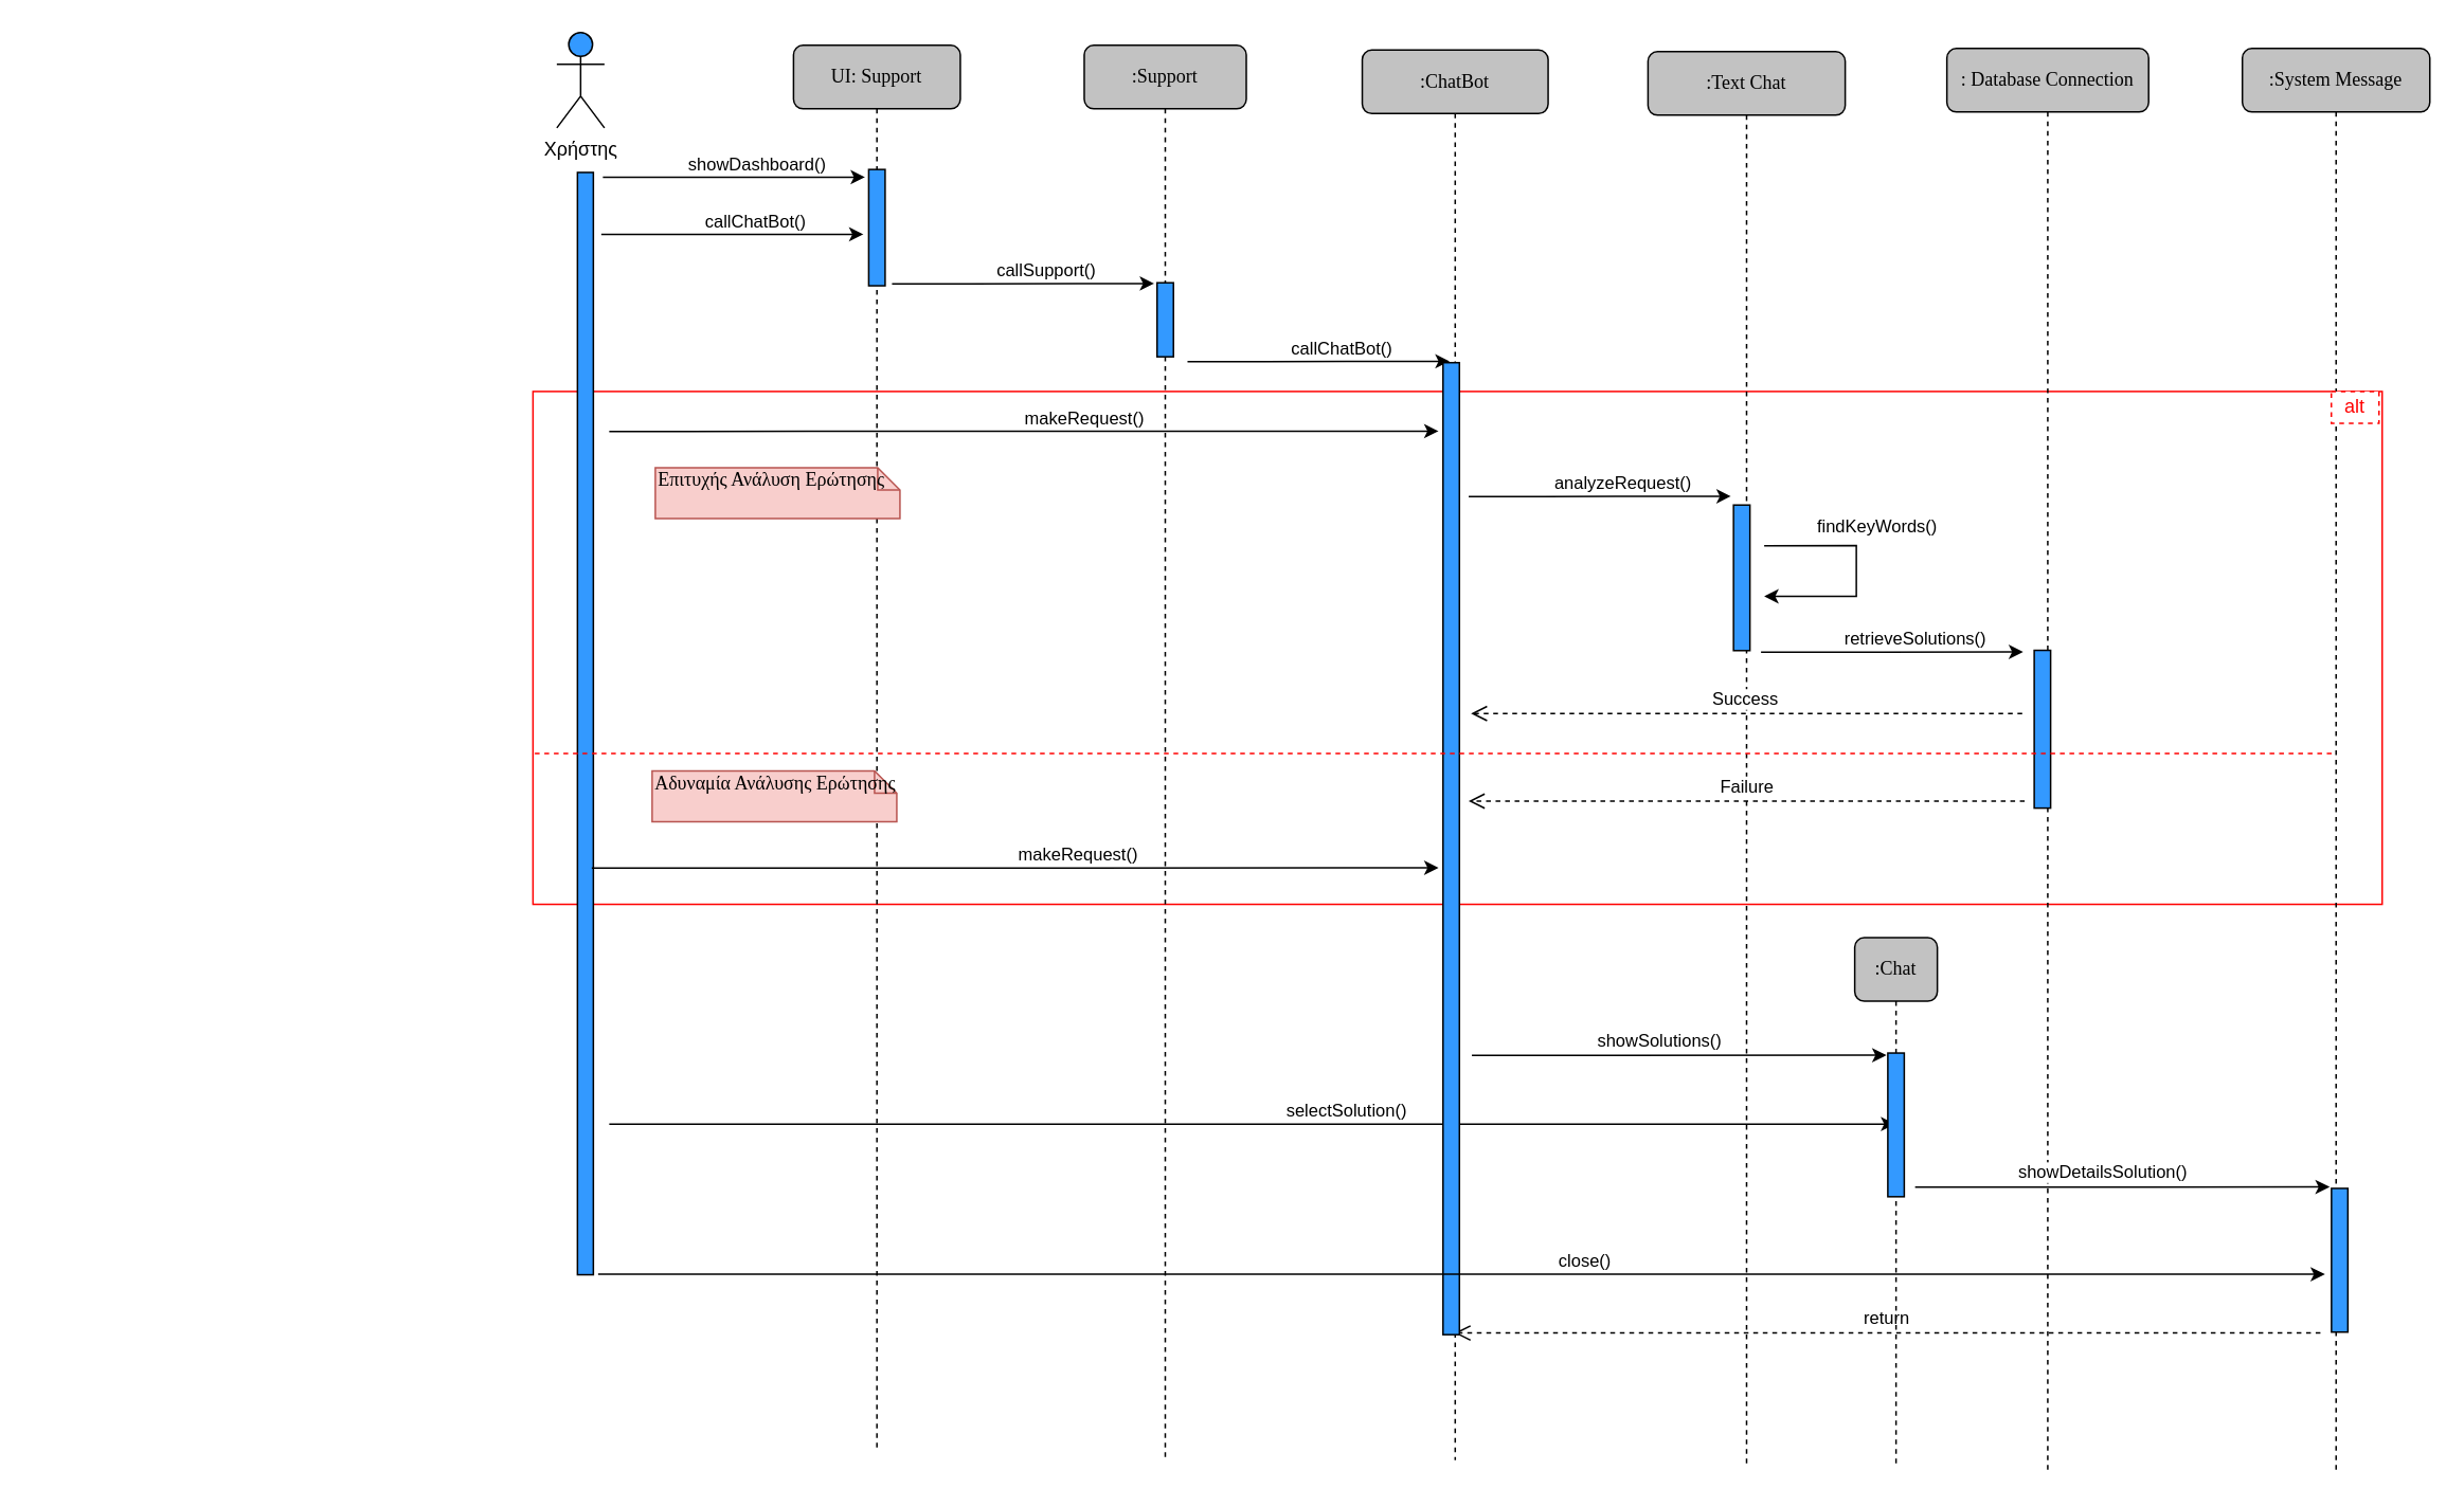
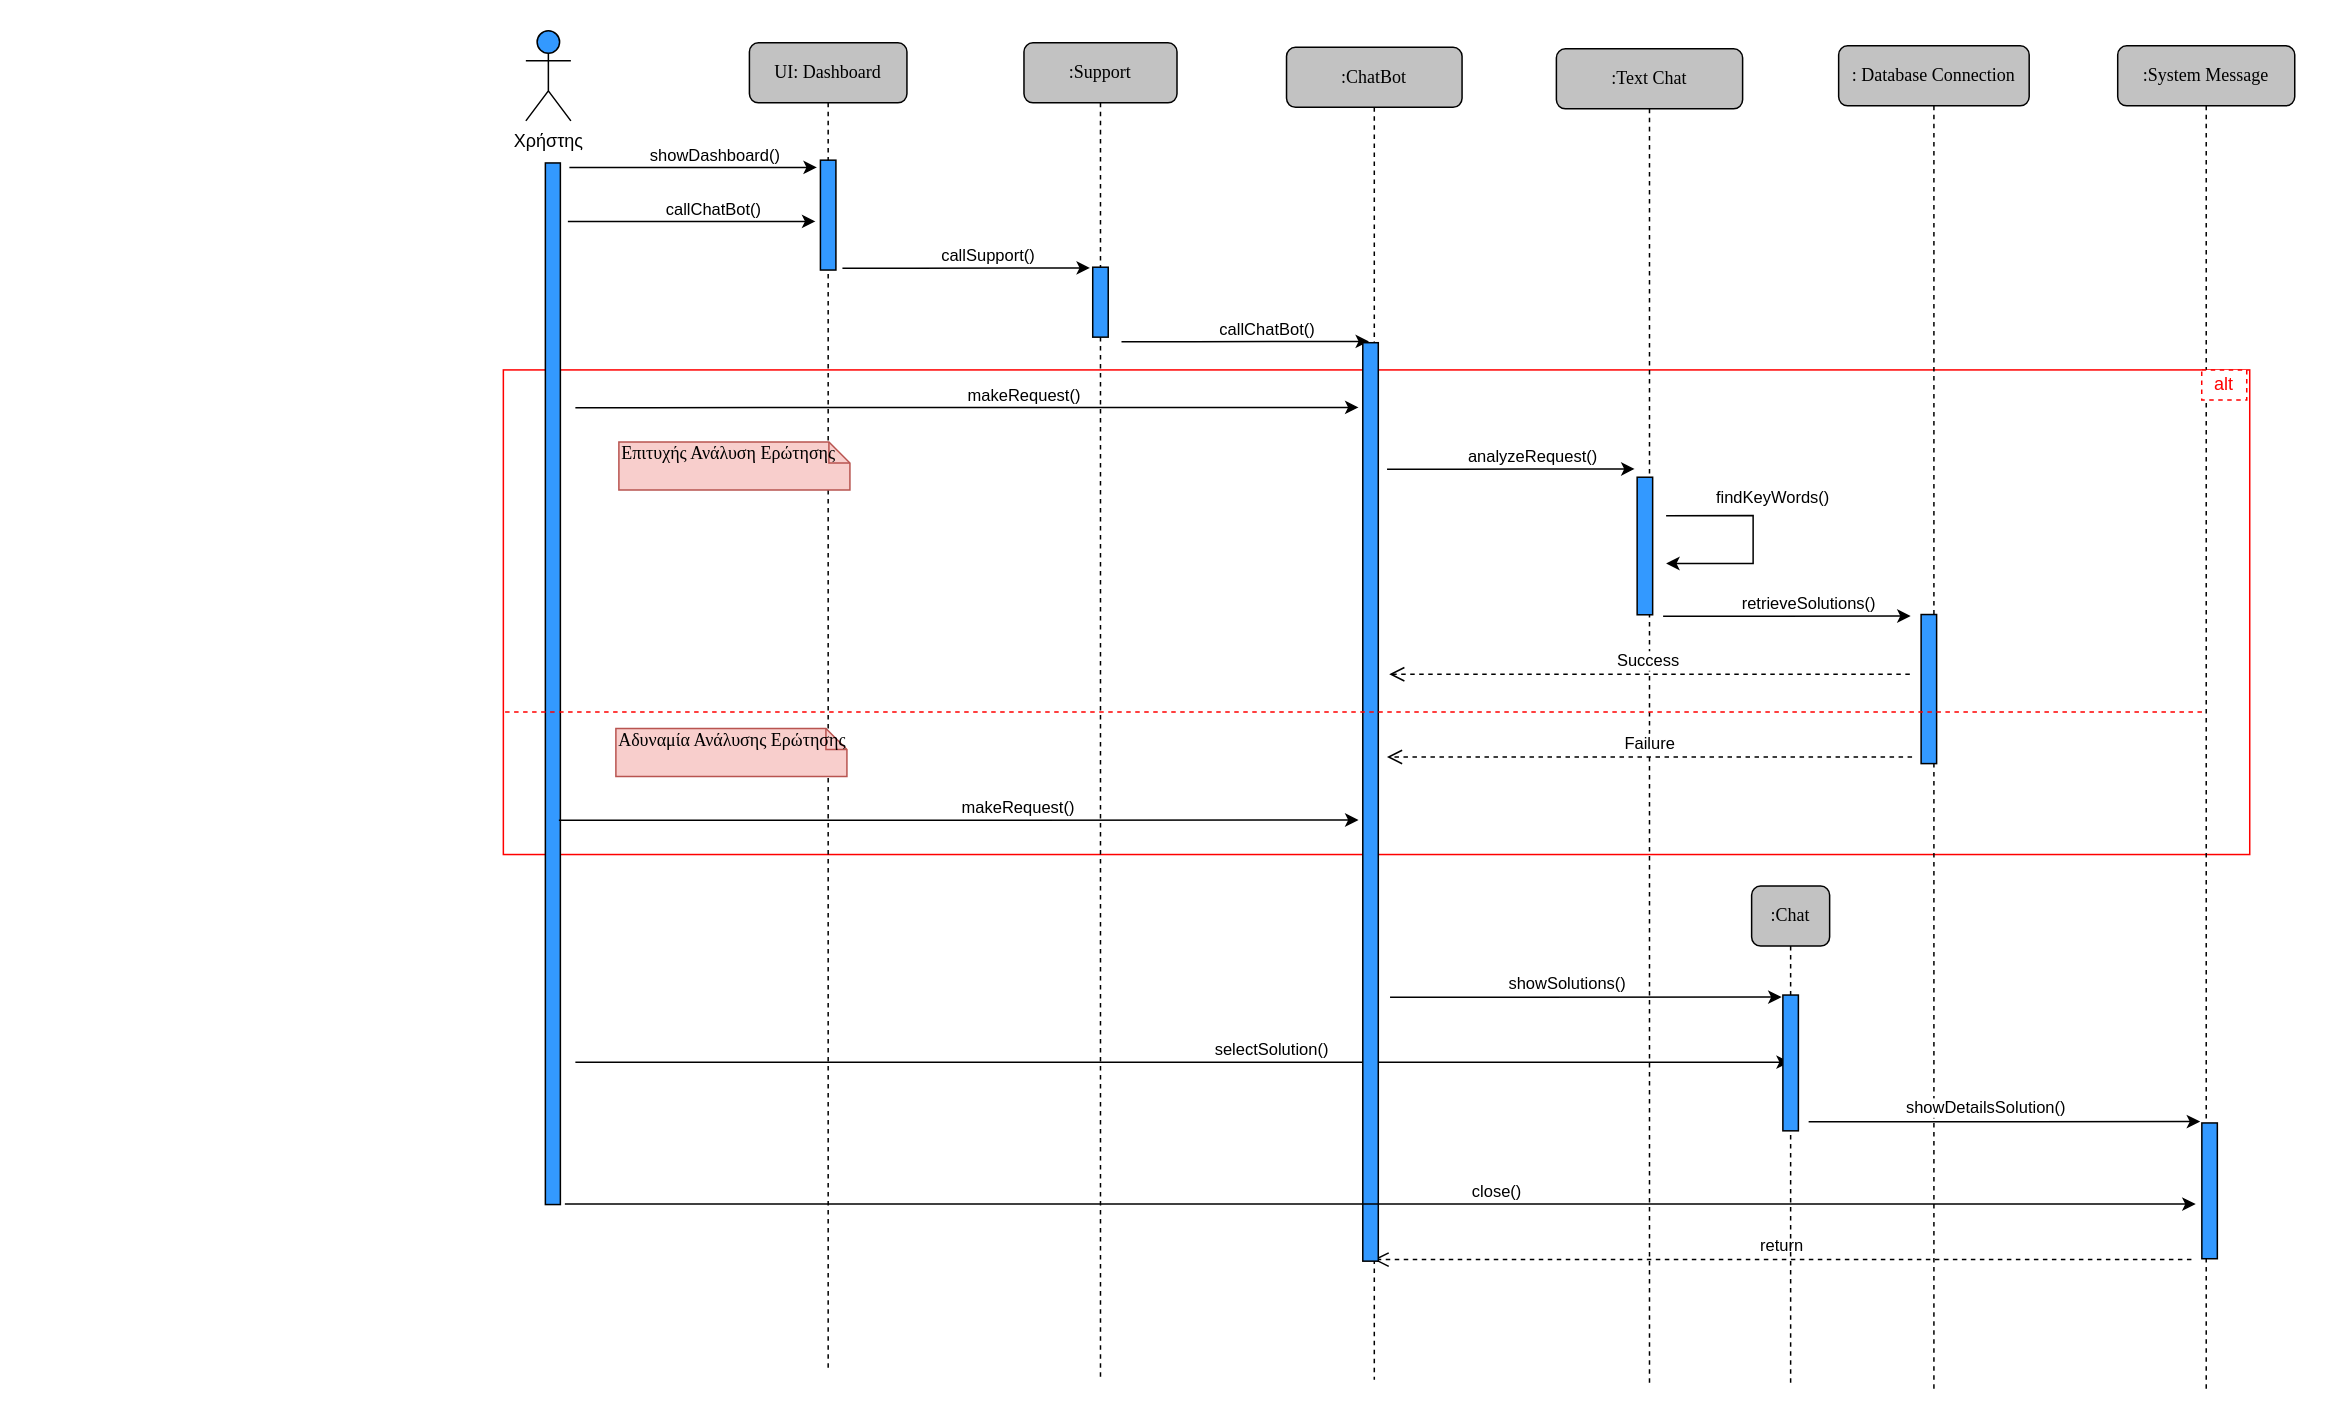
- <mxCell id="7" value="UI: Support" style="shape=umlLifeline;perimeter=lifelinePerimeter;whiteSpace=wrap;html=1;container=1;collapsible=0;recursiveResize=0;outlineConnect=0;rounded=1;shadow=0;comic=0;labelBackgroundColor=none;strokeWidth=1;fontFamily=Verdana;fontSize=12;align=center;fillColor=#C2C2C2;" parent="1" vertex="1"><mxGeometry x="499" y="28" width="105" height="886" as="geometry" /></mxCell>
+ <mxCell id="7" value="UI: Dashboard" style="shape=umlLifeline;perimeter=lifelinePerimeter;whiteSpace=wrap;html=1;container=1;collapsible=0;recursiveResize=0;outlineConnect=0;rounded=1;shadow=0;comic=0;labelBackgroundColor=none;strokeWidth=1;fontFamily=Verdana;fontSize=12;align=center;fillColor=#C2C2C2;" parent="1" vertex="1"><mxGeometry x="499" y="28" width="105" height="886" as="geometry" /></mxCell>
